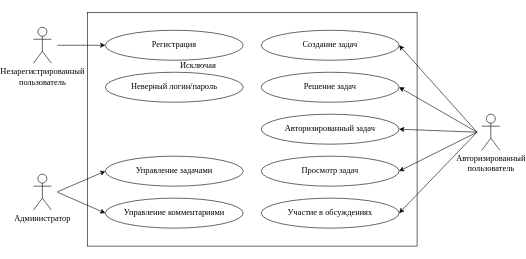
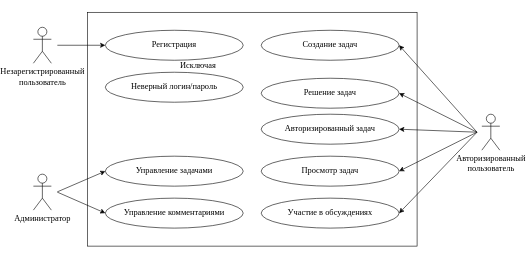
- <mxCell id="10" value="&lt;font face=&quot;Times New Roman&quot; style=&quot;font-size: 14px;&quot;&gt;Решение задач&lt;/font&gt;" style="ellipse;whiteSpace=wrap;html=1;" vertex="1" parent="1"><mxGeometry x="400" y="120" width="230" height="50" as="geometry" /></mxCell>
+ <mxCell id="10" value="&lt;font face=&quot;Times New Roman&quot; style=&quot;font-size: 14px;&quot;&gt;Решение задач&lt;/font&gt;" style="ellipse;whiteSpace=wrap;html=1;" vertex="1" parent="1"><mxGeometry x="400" y="130" width="230" height="50" as="geometry" /></mxCell>
